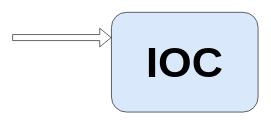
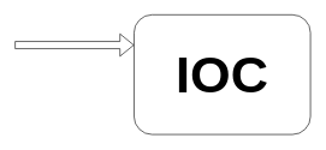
- <mxCell id="2" value="&lt;b&gt;&lt;font style=&quot;font-size: 72px;&quot;&gt;IOC&lt;/font&gt;&lt;/b&gt;" style="rounded=1;whiteSpace=wrap;html=1;fillColor=#dae8fc;" parent="1" vertex="1"><mxGeometry x="185" y="20" width="244" height="166" as="geometry" /></mxCell>
+ <mxCell id="2" value="&lt;b&gt;&lt;font style=&quot;font-size: 72px;&quot;&gt;IOC&lt;/font&gt;&lt;/b&gt;" style="rounded=1;whiteSpace=wrap;html=1;" parent="1" vertex="1"><mxGeometry x="185" y="20" width="244" height="166" as="geometry" /></mxCell>
